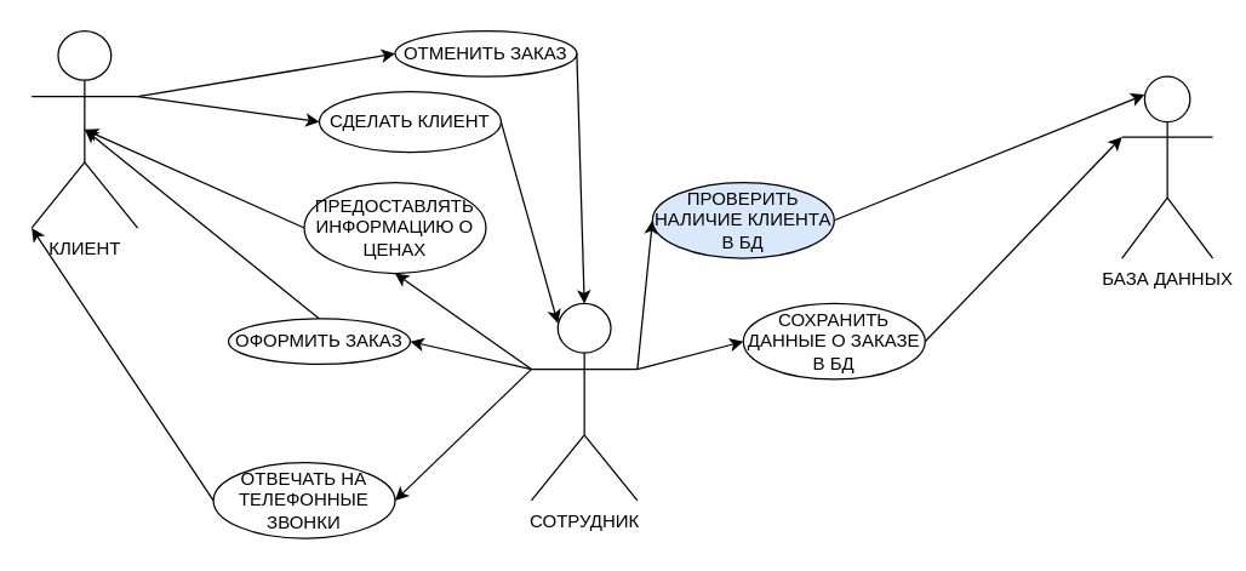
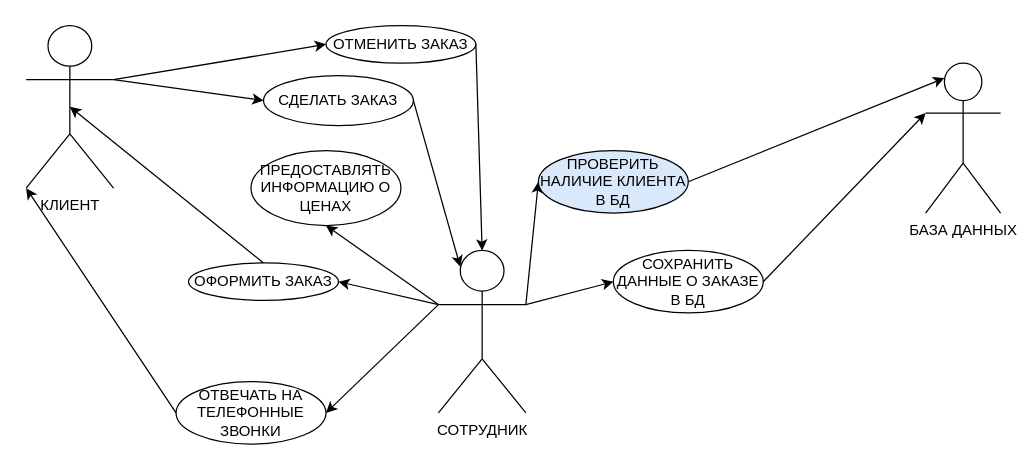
- <mxCell id="5" value="СДЕЛАТЬ КЛИЕНТ" style="ellipse;whiteSpace=wrap;html=1;" vertex="1" parent="1"><mxGeometry x="210" y="60" width="120" height="40" as="geometry" /></mxCell>
+ <mxCell id="5" value="СДЕЛАТЬ ЗАКАЗ" style="ellipse;whiteSpace=wrap;html=1;" vertex="1" parent="1"><mxGeometry x="210" y="60" width="120" height="40" as="geometry" /></mxCell>
- <mxCell id="15" value="" style="endArrow=classic;html=1;rounded=0;exitX=0;exitY=0.5;exitDx=0;exitDy=0;entryX=0.5;entryY=0.5;entryDx=0;entryDy=0;entryPerimeter=0;" edge="1" parent="1" source="9" target="2"><mxGeometry width="50" height="50" relative="1" as="geometry"><mxPoint x="400" y="250" as="sourcePoint" /><mxPoint x="450" y="200" as="targetPoint" /></mxGeometry></mxCell>
